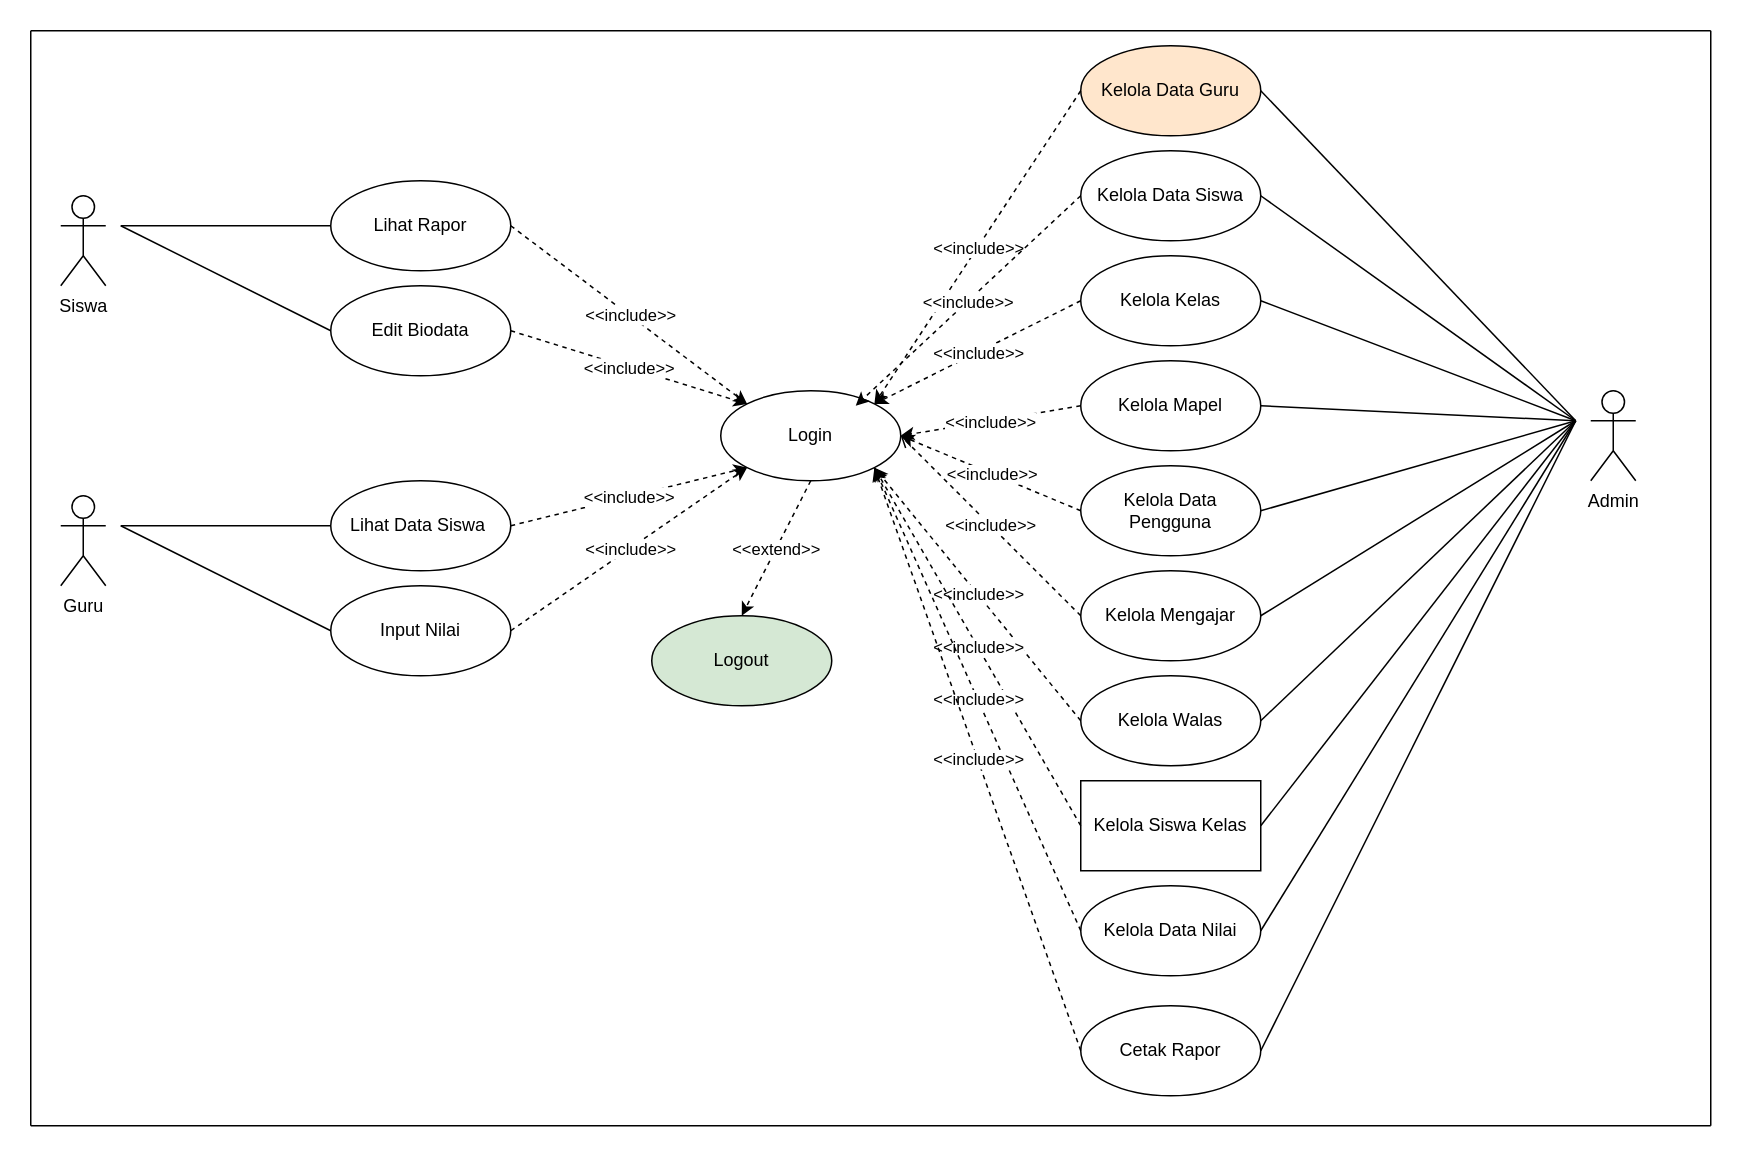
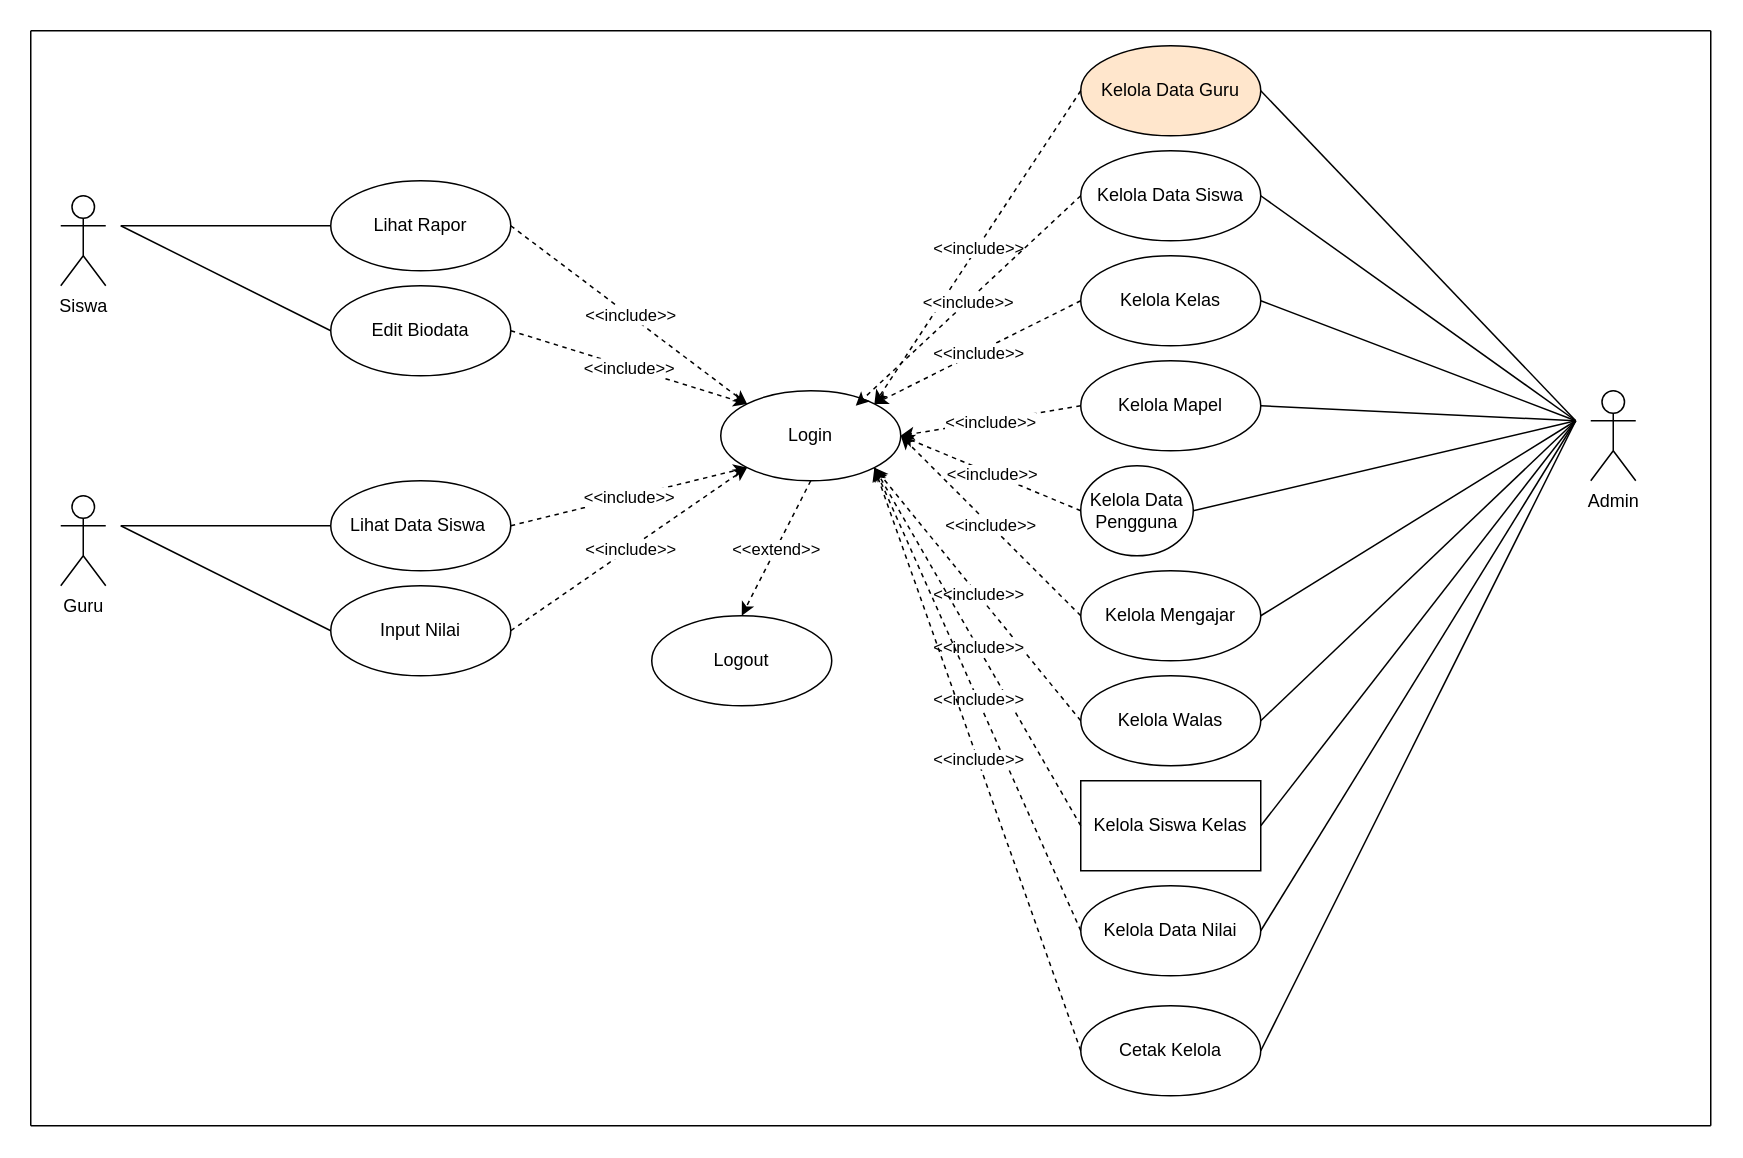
- <mxCell id="50" value="" style="endArrow=open;html=1;dashed=1;exitX=0;exitY=0.5;exitDx=0;exitDy=0;entryX=1;entryY=0.5;entryDx=0;entryDy=0;" parent="1" source="18" target="31" edge="1"><mxGeometry relative="1" as="geometry"><mxPoint x="730" y="350" as="sourcePoint" /><mxPoint x="600" y="300" as="targetPoint" /></mxGeometry></mxCell>
+ <mxCell id="50" value="" style="endArrow=classic;html=1;dashed=1;exitX=0;exitY=0.5;exitDx=0;exitDy=0;entryX=1;entryY=0.5;entryDx=0;entryDy=0;" parent="1" source="18" target="31" edge="1"><mxGeometry relative="1" as="geometry"><mxPoint x="730" y="350" as="sourcePoint" /><mxPoint x="600" y="300" as="targetPoint" /></mxGeometry></mxCell>
- <mxCell id="17" value="Kelola Data Pengguna" style="ellipse;whiteSpace=wrap;html=1;" parent="1" vertex="1"><mxGeometry x="720" y="310" width="120" height="60" as="geometry" /></mxCell>
+ <mxCell id="17" value="Kelola Data Pengguna" style="ellipse;whiteSpace=wrap;html=1;" parent="1" vertex="1"><mxGeometry x="720" y="310" width="75" height="60" as="geometry" /></mxCell>
- <mxCell id="58" value="Logout" style="ellipse;whiteSpace=wrap;html=1;fillColor=#d5e8d4;" parent="1" vertex="1"><mxGeometry x="434" y="410" width="120" height="60" as="geometry" /></mxCell>
+ <mxCell id="58" value="Logout" style="ellipse;whiteSpace=wrap;html=1;" parent="1" vertex="1"><mxGeometry x="434" y="410" width="120" height="60" as="geometry" /></mxCell>
- <mxCell id="65" value="Cetak Rapor" style="ellipse;whiteSpace=wrap;html=1;" parent="1" vertex="1"><mxGeometry x="720" y="670" width="120" height="60" as="geometry" /></mxCell>
+ <mxCell id="65" value="Cetak Kelola" style="ellipse;whiteSpace=wrap;html=1;" parent="1" vertex="1"><mxGeometry x="720" y="670" width="120" height="60" as="geometry" /></mxCell>
